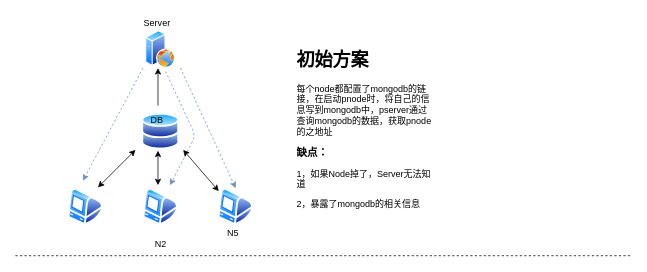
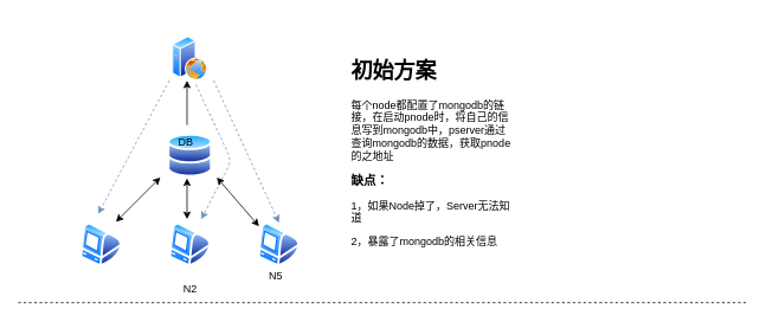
- <mxCell id="14" value="Server" style="text;html=1;strokeColor=none;fillColor=none;align=center;verticalAlign=middle;whiteSpace=wrap;rounded=0;" vertex="1" parent="1"><mxGeometry x="188.5" y="20" width="40" height="20" as="geometry" /></mxCell>
